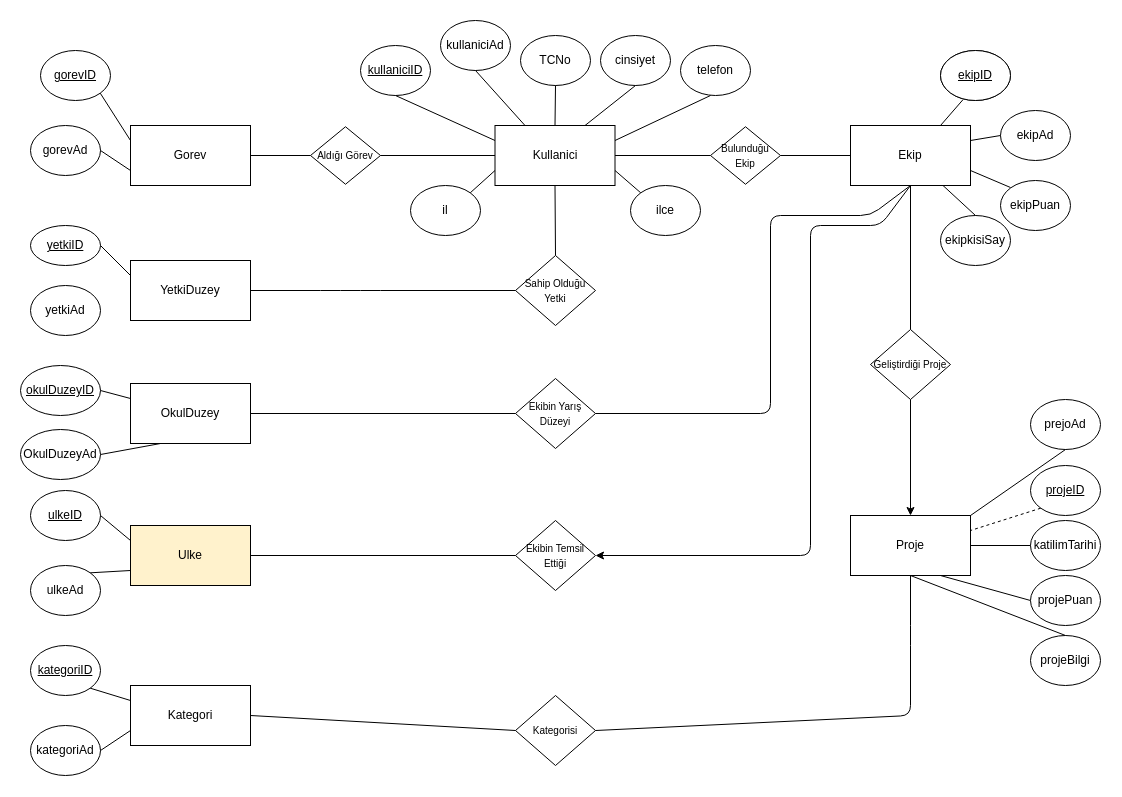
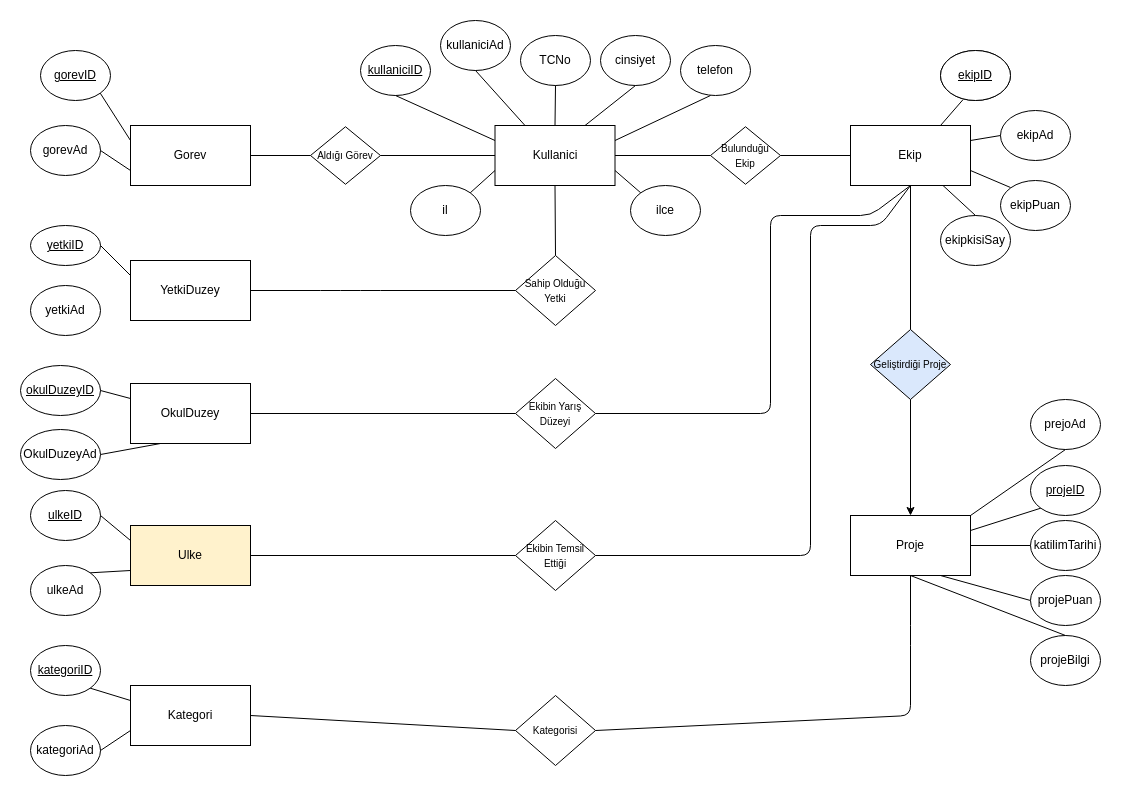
- <mxCell id="71" value="&lt;font style=&quot;font-size: 10px&quot;&gt;Geliştirdiği Proje&lt;/font&gt;" style="rhombus;whiteSpace=wrap;html=1;" parent="1" vertex="1"><mxGeometry x="870" y="329" width="80" height="70" as="geometry" /></mxCell>
+ <mxCell id="71" value="&lt;font style=&quot;font-size: 10px&quot;&gt;Geliştirdiği Proje&lt;/font&gt;" style="rhombus;whiteSpace=wrap;html=1;fillColor=#dae8fc;" parent="1" vertex="1"><mxGeometry x="870" y="329" width="80" height="70" as="geometry" /></mxCell>
- <mxCell id="36" value="" style="endArrow=none;html=1;exitX=0;exitY=1;exitDx=0;exitDy=0;entryX=1;entryY=0.25;entryDx=0;entryDy=0;dashed=1;" parent="1" source="21" target="4" edge="1"><mxGeometry width="50" height="50" relative="1" as="geometry"><mxPoint x="1370" y="895" as="sourcePoint" /><mxPoint x="1420" y="845" as="targetPoint" /></mxGeometry></mxCell>
+ <mxCell id="36" value="" style="endArrow=none;html=1;exitX=0;exitY=1;exitDx=0;exitDy=0;entryX=1;entryY=0.25;entryDx=0;entryDy=0;" parent="1" source="21" target="4" edge="1"><mxGeometry width="50" height="50" relative="1" as="geometry"><mxPoint x="1370" y="895" as="sourcePoint" /><mxPoint x="1420" y="845" as="targetPoint" /></mxGeometry></mxCell>
- <mxCell id="79" value="" style="endArrow=classic;html=1;exitX=0.5;exitY=1;exitDx=0;exitDy=0;entryX=1;entryY=0.5;entryDx=0;entryDy=0;" parent="1" source="3" target="77" edge="1"><mxGeometry width="50" height="50" relative="1" as="geometry"><mxPoint x="270" y="735" as="sourcePoint" /><mxPoint x="535" y="735" as="targetPoint" /><Array as="points"><mxPoint x="880" y="225" /><mxPoint x="810" y="225" /><mxPoint x="810" y="555" /></Array></mxGeometry></mxCell>
+ <mxCell id="79" value="" style="endArrow=none;html=1;exitX=0.5;exitY=1;exitDx=0;exitDy=0;entryX=1;entryY=0.5;entryDx=0;entryDy=0;" parent="1" source="3" target="77" edge="1"><mxGeometry width="50" height="50" relative="1" as="geometry"><mxPoint x="270" y="735" as="sourcePoint" /><mxPoint x="535" y="735" as="targetPoint" /><Array as="points"><mxPoint x="880" y="225" /><mxPoint x="810" y="225" /><mxPoint x="810" y="555" /></Array></mxGeometry></mxCell>
